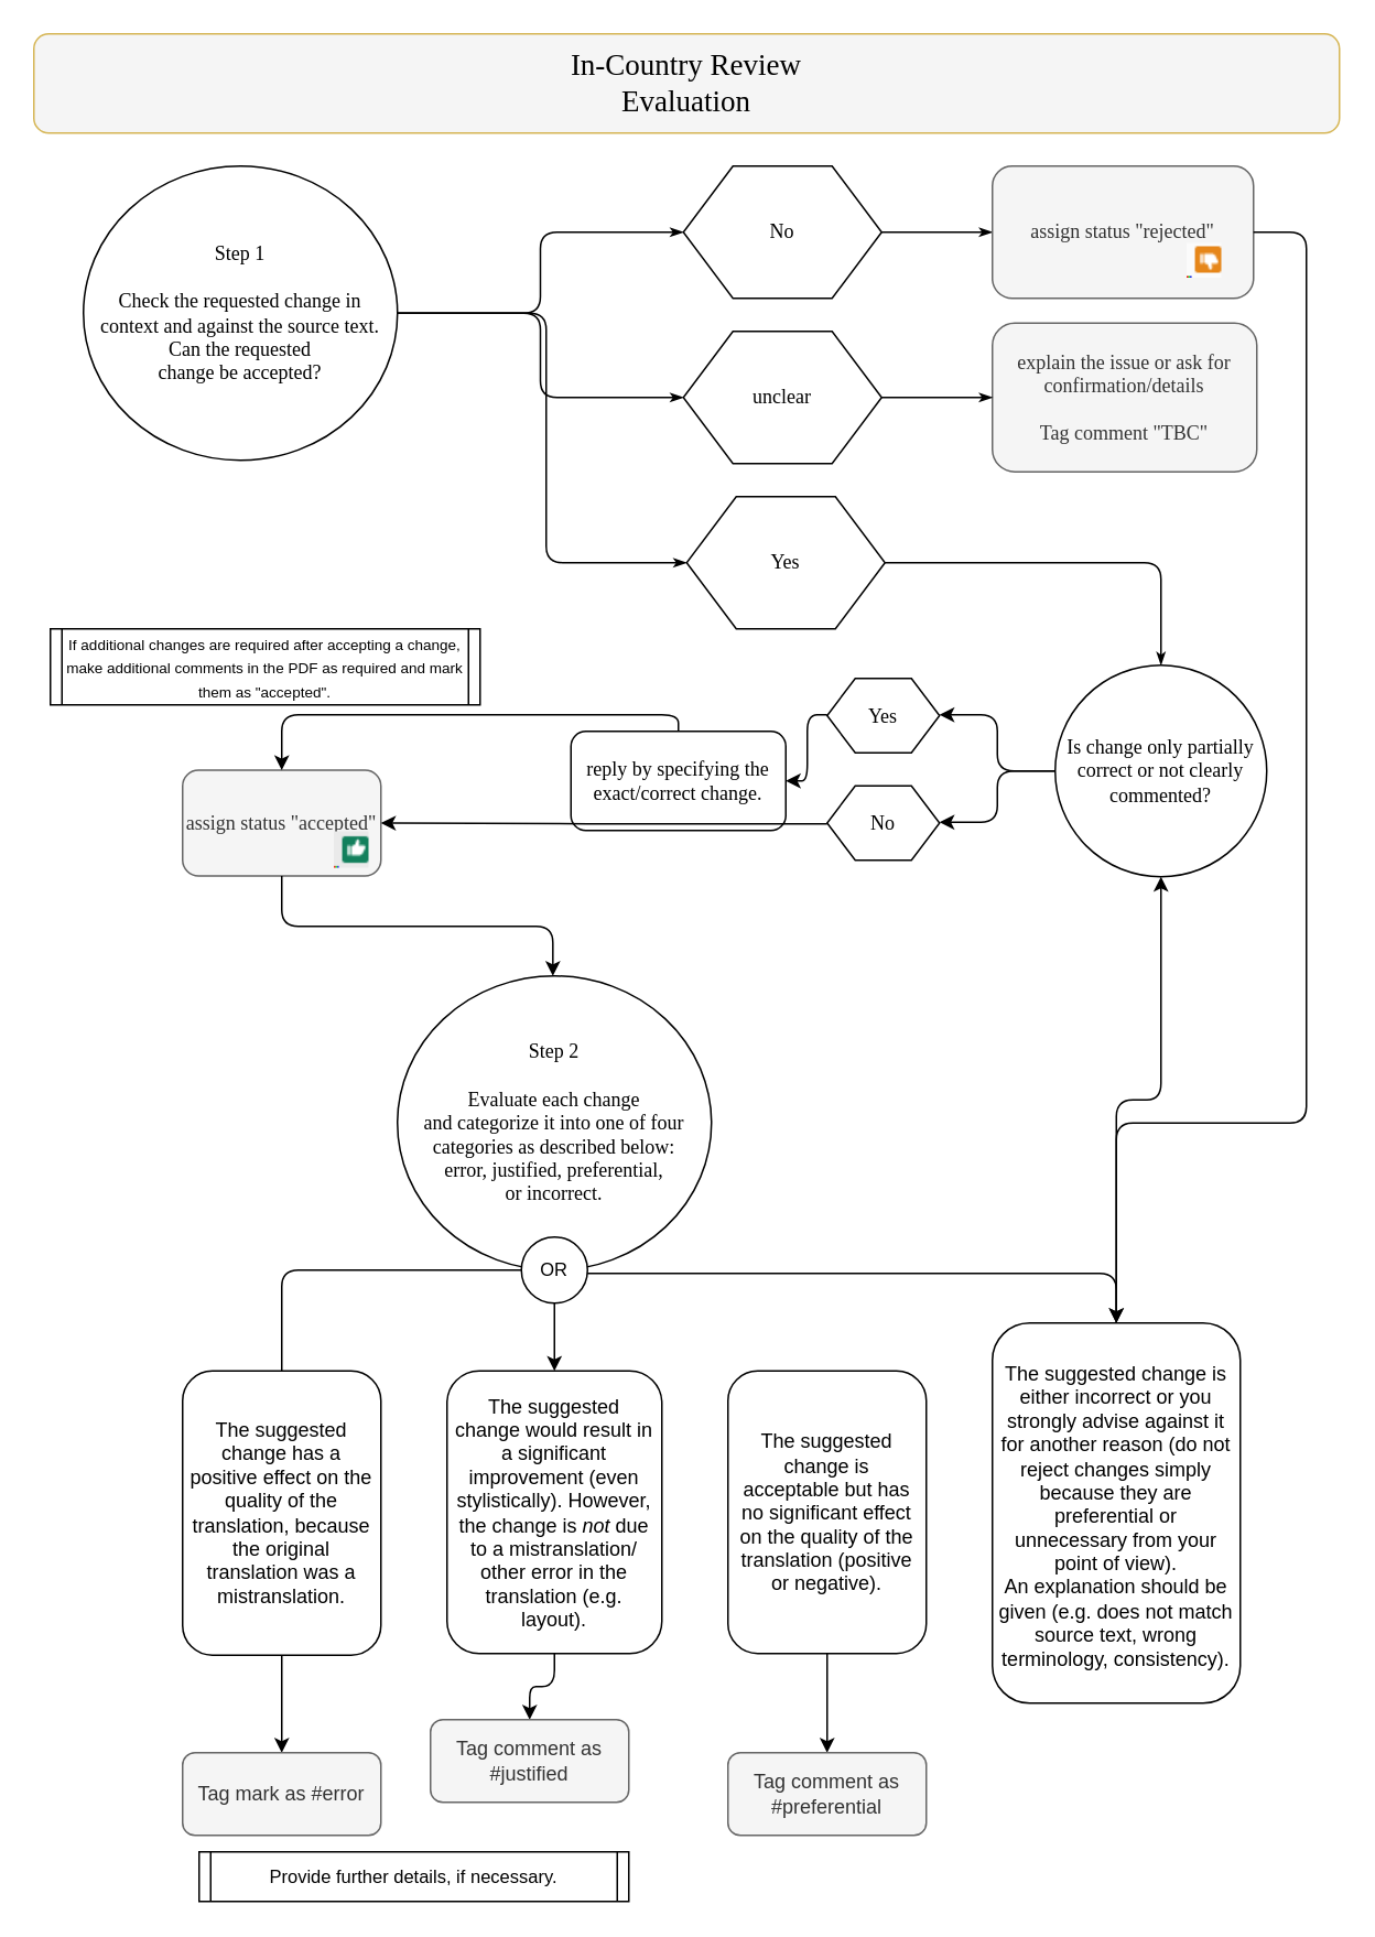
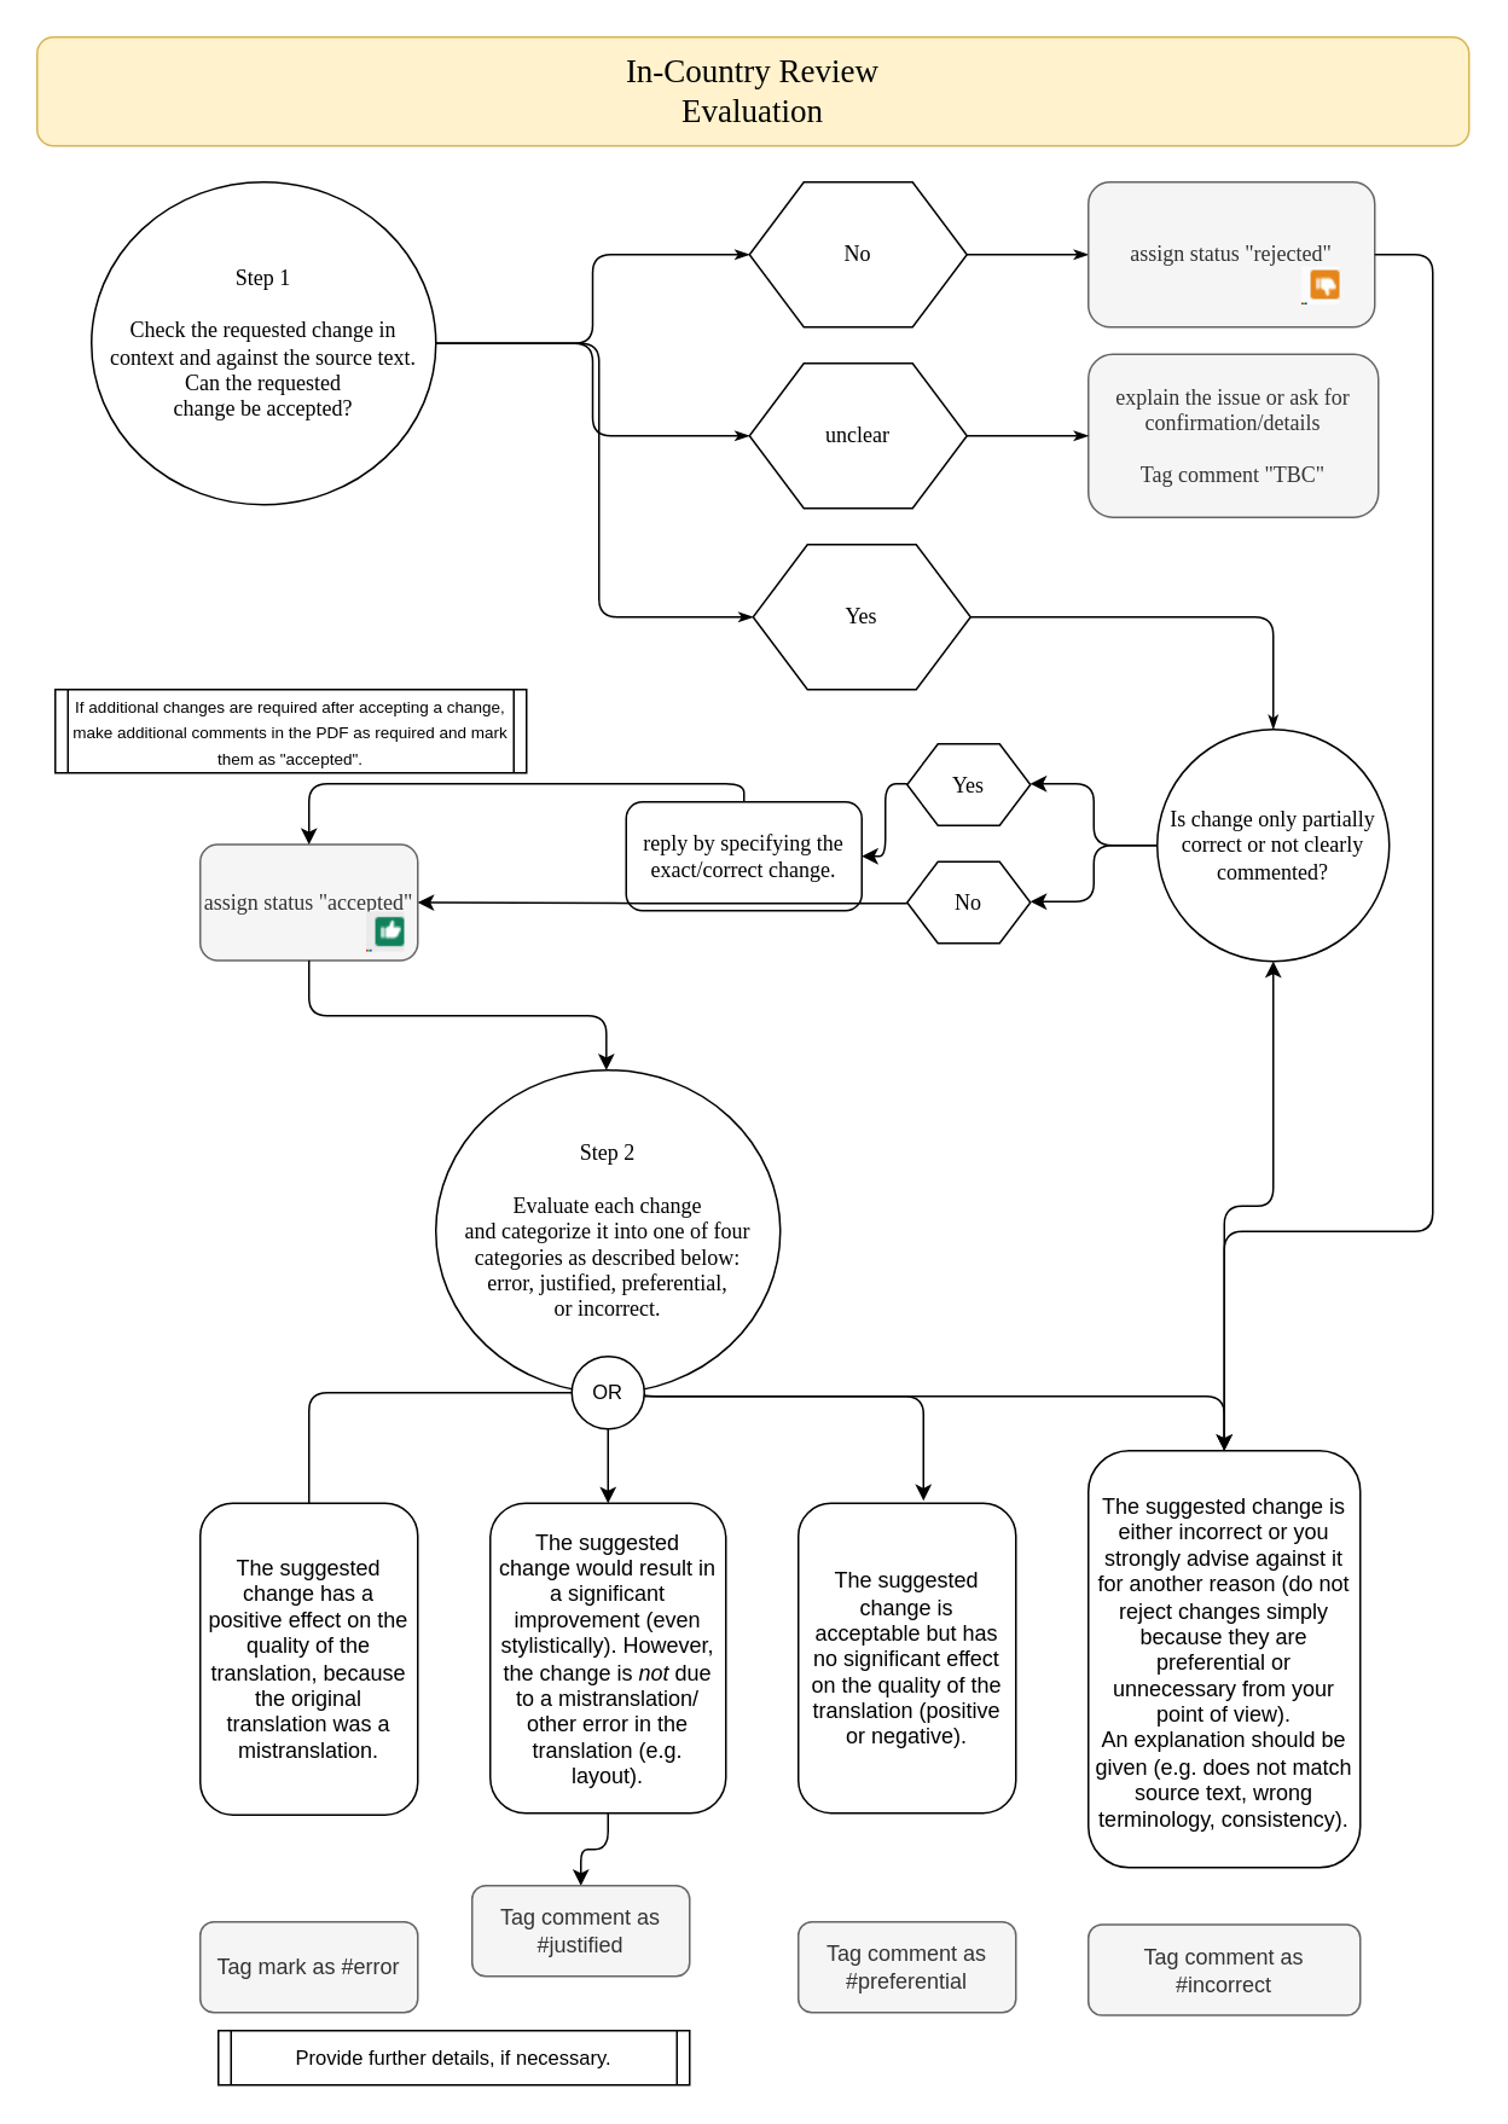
- <mxCell id="2" value="&lt;div style=&quot;font-size: 18px;&quot;&gt;In-Country Review&lt;/div&gt;&lt;div style=&quot;font-size: 18px;&quot;&gt;Evaluation&lt;br style=&quot;font-size: 18px;&quot;&gt;&lt;/div&gt;" style="rounded=1;whiteSpace=wrap;html=1;shadow=0;labelBackgroundColor=none;strokeColor=#d6b656;strokeWidth=1;fillColor=#f5f5f5;fontFamily=Verdana;fontSize=18;align=center;" parent="1" vertex="1"><mxGeometry x="20" y="20" width="790" height="60" as="geometry" /></mxCell>
+ <mxCell id="2" value="&lt;div style=&quot;font-size: 18px;&quot;&gt;In-Country Review&lt;/div&gt;&lt;div style=&quot;font-size: 18px;&quot;&gt;Evaluation&lt;br style=&quot;font-size: 18px;&quot;&gt;&lt;/div&gt;" style="rounded=1;whiteSpace=wrap;html=1;shadow=0;labelBackgroundColor=none;strokeColor=#d6b656;strokeWidth=1;fillColor=#fff2cc;fontFamily=Verdana;fontSize=18;align=center;" parent="1" vertex="1"><mxGeometry x="20" y="20" width="790" height="60" as="geometry" /></mxCell>
+ <mxCell id="27" value="" style="edgeStyle=orthogonalEdgeStyle;rounded=1;orthogonalLoop=1;jettySize=auto;html=1;entryX=0.575;entryY=-0.008;entryDx=0;entryDy=0;entryPerimeter=0;exitX=1;exitY=0.5;exitDx=0;exitDy=0;" parent="1" source="46" target="36" edge="1"><mxGeometry relative="1" as="geometry"><Array as="points"><mxPoint x="355" y="770" /><mxPoint x="509" y="770" /></Array></mxGeometry></mxCell>
- <mxCell id="35" value="" style="edgeStyle=orthogonalEdgeStyle;rounded=1;orthogonalLoop=1;jettySize=auto;html=1;fontSize=11;" parent="1" source="36" target="42" edge="1"><mxGeometry relative="1" as="geometry" /></mxCell>
- <mxCell id="31" value="" style="edgeStyle=orthogonalEdgeStyle;rounded=1;orthogonalLoop=1;jettySize=auto;html=1;fontSize=11;" parent="1" source="32" target="40" edge="1"><mxGeometry relative="1" as="geometry" /></mxCell>
+ <mxCell id="43" value="Tag comment as #incorrect" style="rounded=1;whiteSpace=wrap;html=1;verticalAlign=middle;spacing=5;align=center;fillColor=#f5f5f5;strokeColor=#666666;fontColor=#333333;" parent="1" vertex="1"><mxGeometry x="600" y="1061.5" width="150" height="50" as="geometry" /></mxCell>
